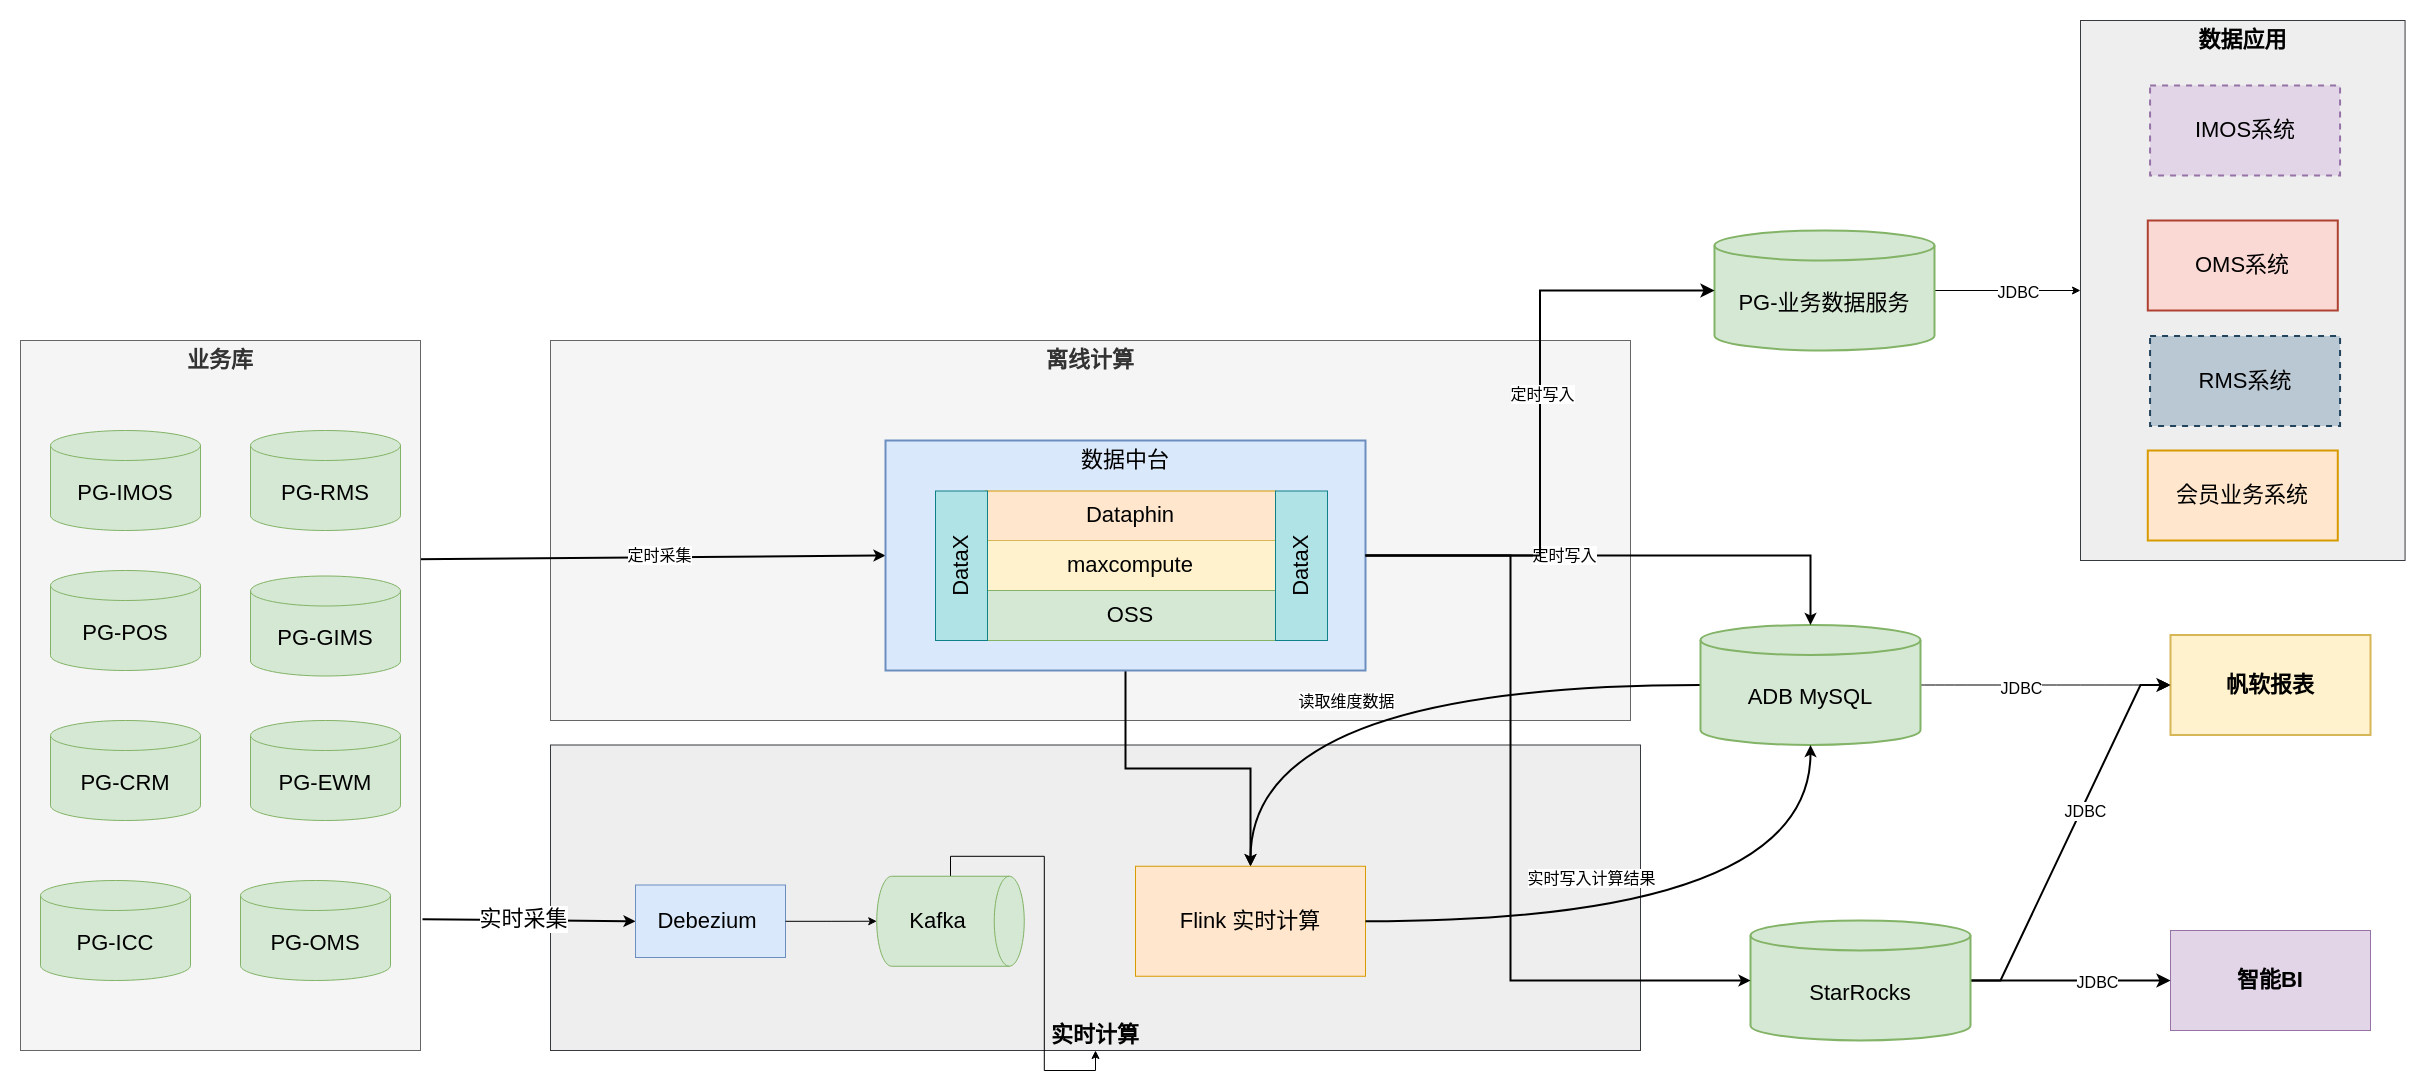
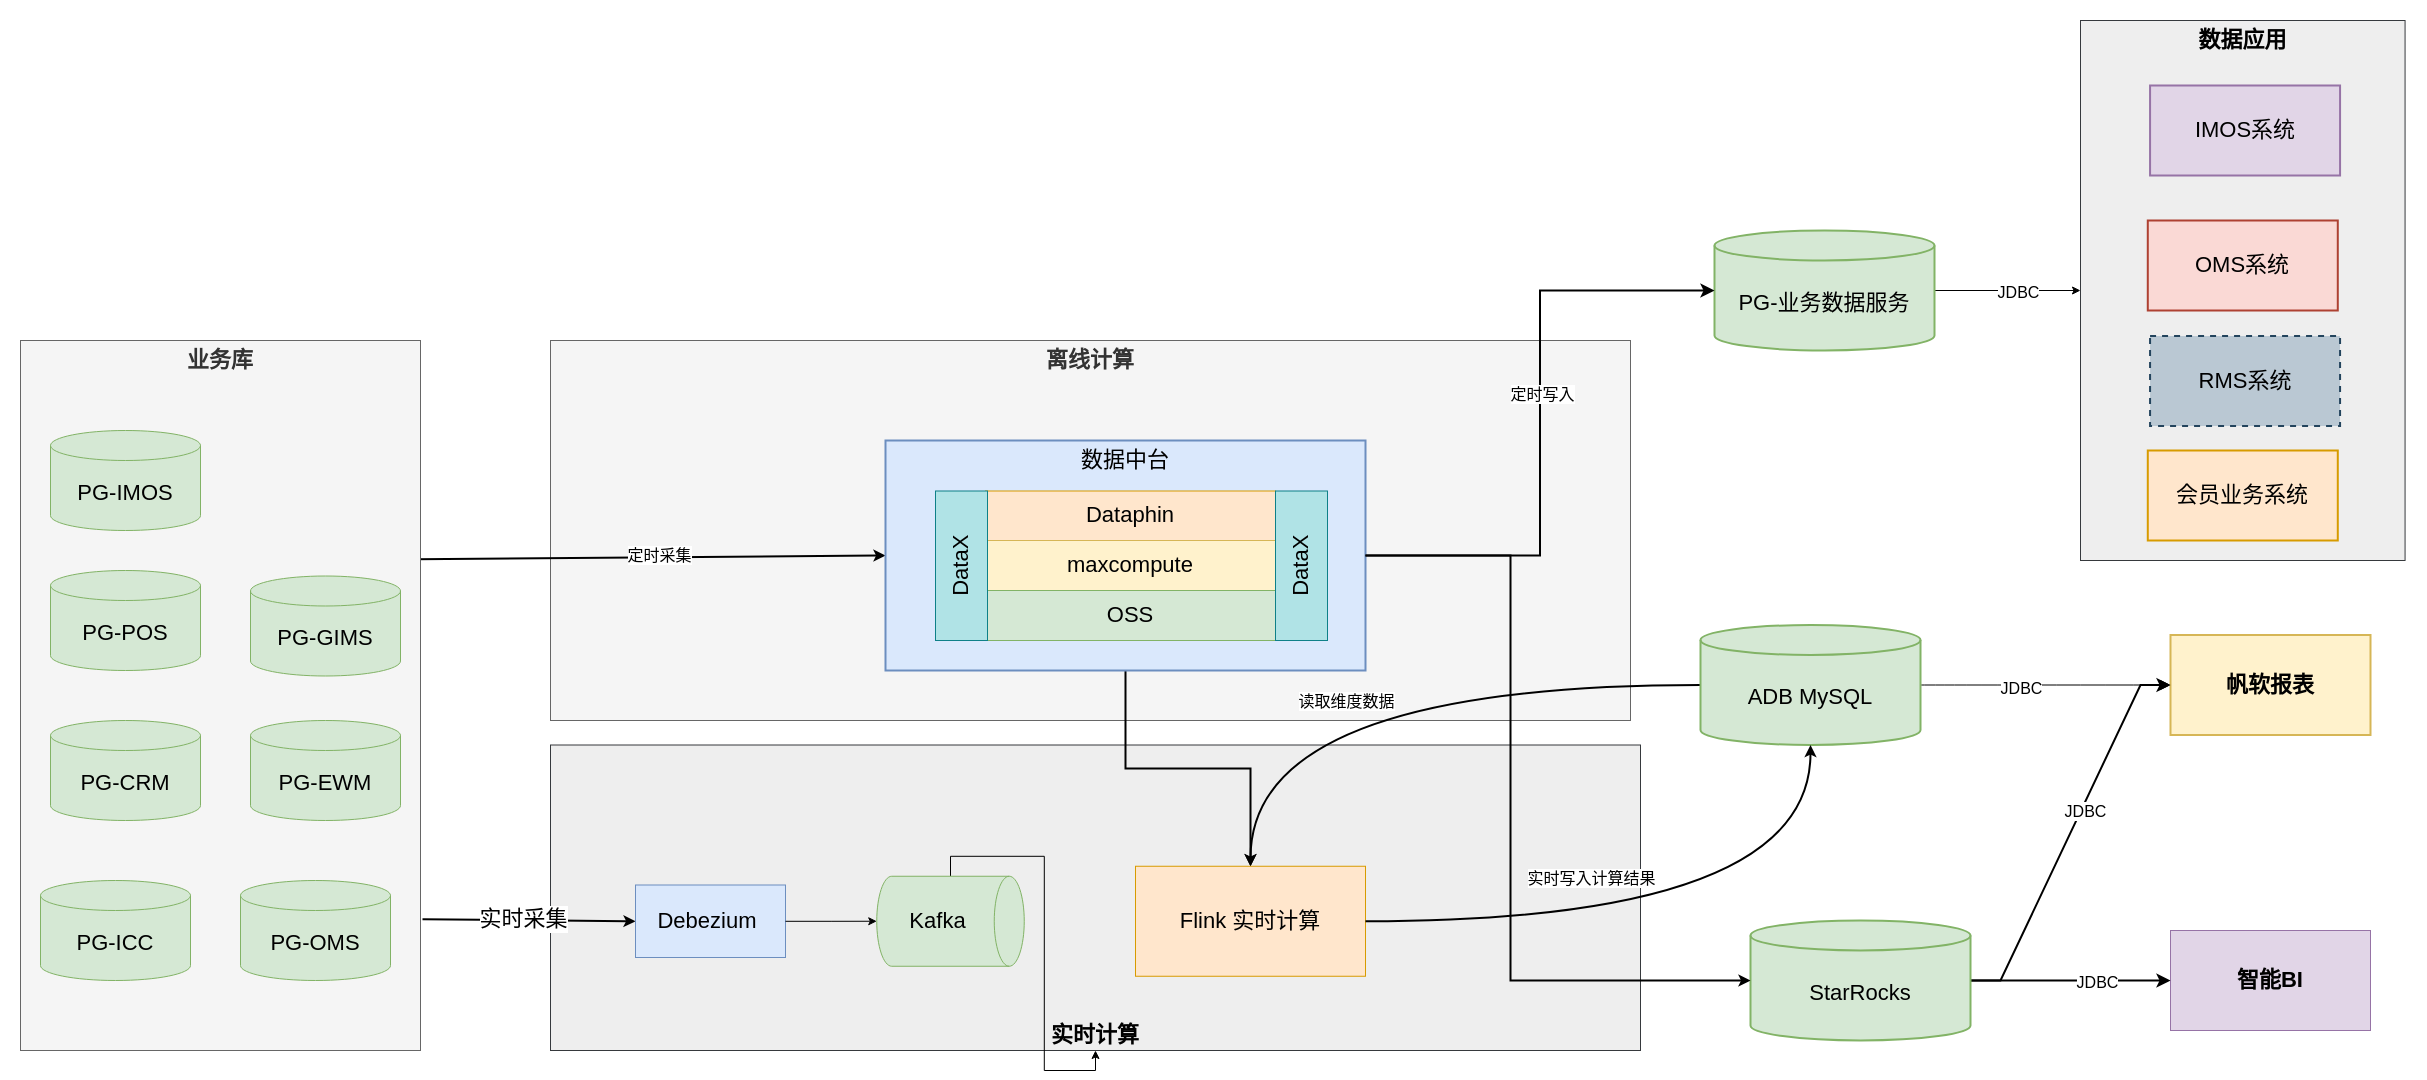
- <mxCell id="23" value="IMOS系统" style="rounded=0;whiteSpace=wrap;html=1;fillColor=#e1d5e7;strokeColor=#9673a6;fontSize=22;fontStyle=0;strokeWidth=2;dashed=1;" parent="1" vertex="1"><mxGeometry x="2149.57" y="85" width="190" height="90" as="geometry" /></mxCell>
+ <mxCell id="23" value="IMOS系统" style="rounded=0;whiteSpace=wrap;html=1;fillColor=#e1d5e7;strokeColor=#9673a6;fontSize=22;fontStyle=0;strokeWidth=2;" parent="1" vertex="1"><mxGeometry x="2149.57" y="85" width="190" height="90" as="geometry" /></mxCell>
- <mxCell id="35" value="PG-RMS" style="shape=cylinder3;whiteSpace=wrap;html=1;boundedLbl=1;backgroundOutline=1;size=15;fillColor=#d5e8d4;strokeColor=#82b366;fontSize=22;" parent="1" vertex="1"><mxGeometry x="250" y="430" width="150" height="100" as="geometry" /></mxCell>
- <mxCell id="18" style="edgeStyle=orthogonalEdgeStyle;rounded=0;orthogonalLoop=1;jettySize=auto;html=1;entryX=0.5;entryY=0;entryDx=0;entryDy=0;entryPerimeter=0;strokeWidth=2;" parent="1" source="16" target="14" edge="1"><mxGeometry relative="1" as="geometry" /></mxCell>
- <mxCell id="19" value="定时写入" style="edgeLabel;html=1;align=center;verticalAlign=middle;resizable=0;points=[];fontSize=16;" parent="18" vertex="1" connectable="0"><mxGeometry x="-0.232" y="1" relative="1" as="geometry"><mxPoint as="offset" /></mxGeometry></mxCell>
